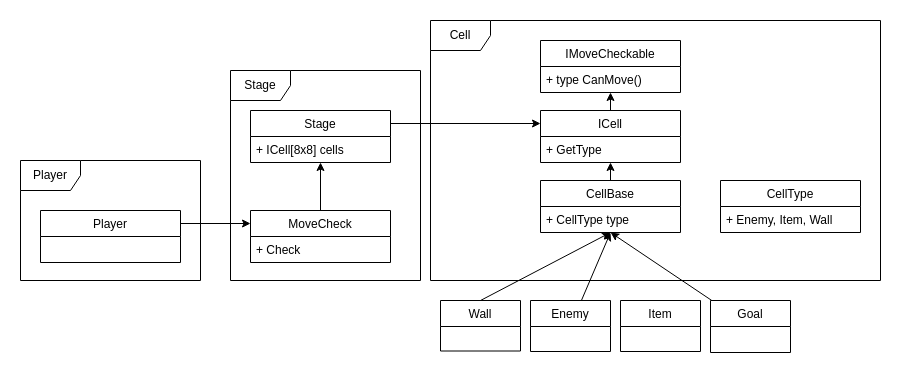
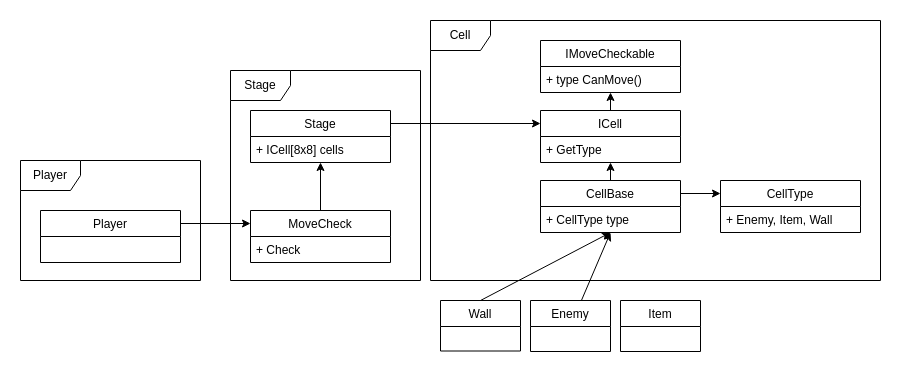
+ <mxCell id="17" style="edgeStyle=none;rounded=0;orthogonalLoop=1;jettySize=auto;html=1;entryX=0;entryY=0.25;entryDx=0;entryDy=0;exitX=1;exitY=0.25;exitDx=0;exitDy=0;" edge="1" parent="1" source="18" target="14"><mxGeometry relative="1" as="geometry" /></mxCell>
- <mxCell id="28" style="edgeStyle=none;rounded=0;orthogonalLoop=1;jettySize=auto;html=1;entryX=0.501;entryY=1.002;entryDx=0;entryDy=0;entryPerimeter=0;" edge="1" parent="1" source="29" target="19"><mxGeometry relative="1" as="geometry"><mxPoint x="620" y="250" as="targetPoint" /></mxGeometry></mxCell>
- <mxCell id="29" value="Goal" style="swimlane;fontStyle=0;childLayout=stackLayout;horizontal=1;startSize=26;fillColor=none;horizontalStack=0;resizeParent=1;resizeParentMax=0;resizeLast=0;collapsible=1;marginBottom=0;" vertex="1" parent="1"><mxGeometry x="710" y="300" width="80" height="52" as="geometry" /></mxCell>
